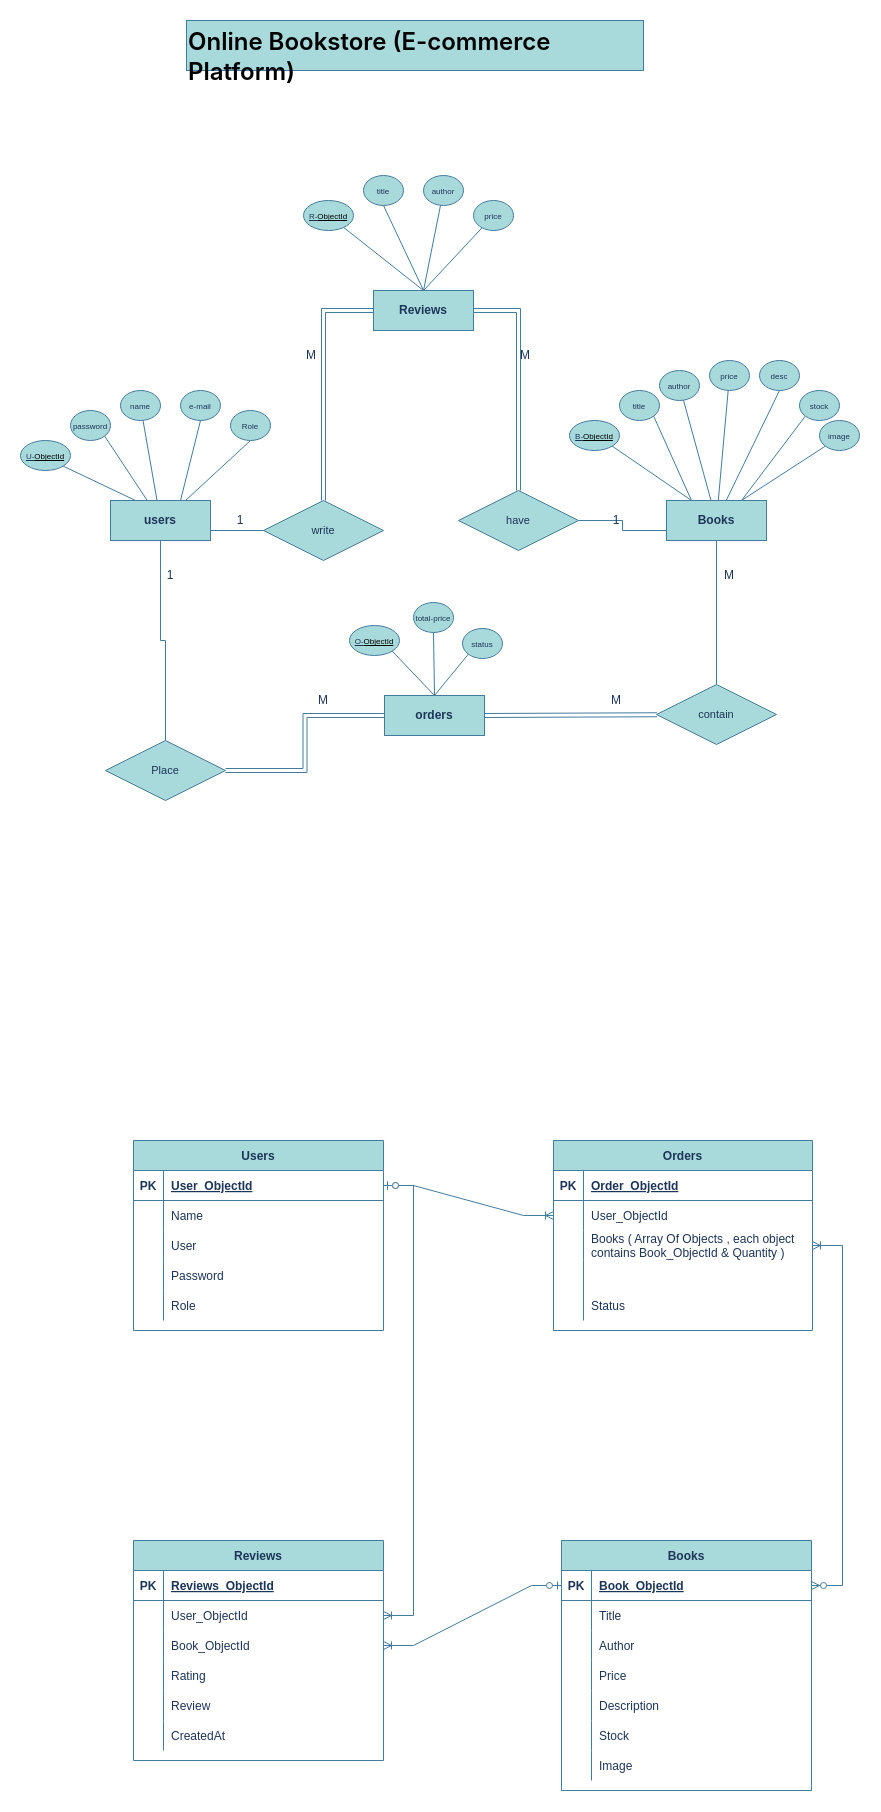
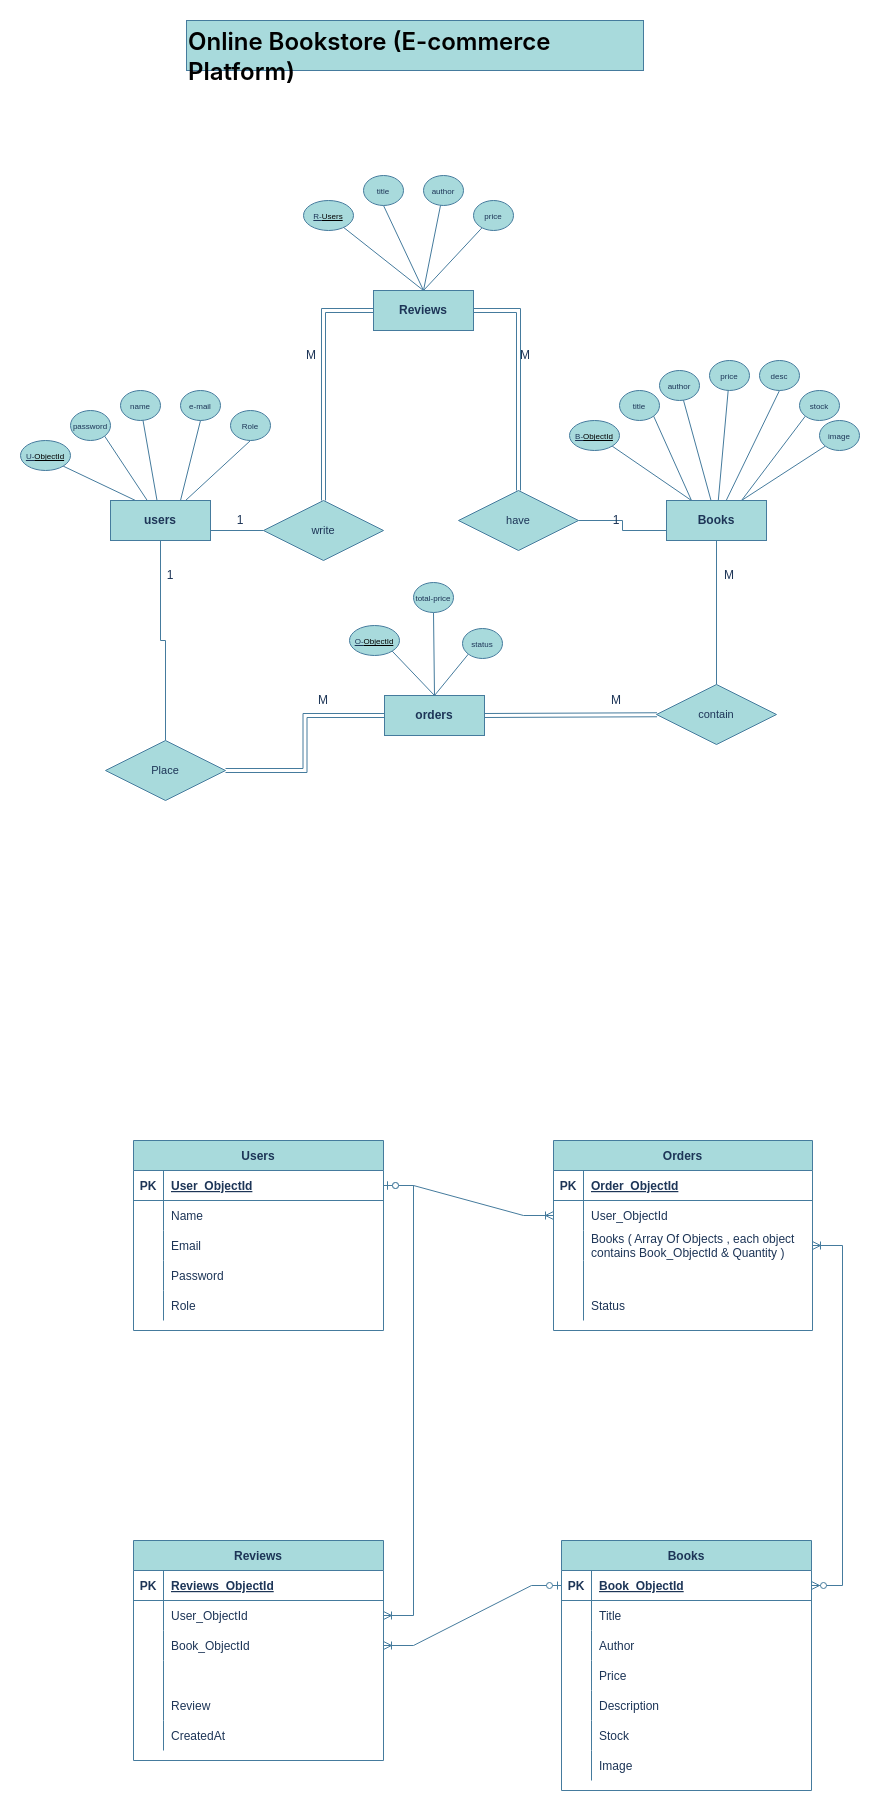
- <mxCell id="69" value="&lt;font style=&quot;font-size: 8px;&quot;&gt;&lt;u&gt;R-&lt;/u&gt;&lt;/font&gt;&lt;u style=&quot;background-color: transparent; color: light-dark(rgb(0, 0, 0), rgb(255, 255, 255)); font-size: 8px;&quot;&gt;ObjectId&lt;/u&gt;" style="ellipse;whiteSpace=wrap;html=1;align=center;labelBackgroundColor=none;fillColor=#A8DADC;strokeColor=#457B9D;fontColor=#1D3557;" parent="1" vertex="1"><mxGeometry x="303" y="200" width="50" height="30" as="geometry" /></mxCell>
+ <mxCell id="69" value="&lt;font style=&quot;font-size: 8px;&quot;&gt;&lt;u&gt;R-&lt;/u&gt;&lt;/font&gt;&lt;u style=&quot;background-color: transparent; color: light-dark(rgb(0, 0, 0), rgb(255, 255, 255)); font-size: 8px;&quot;&gt;Users&lt;/u&gt;" style="ellipse;whiteSpace=wrap;html=1;align=center;labelBackgroundColor=none;fillColor=#A8DADC;strokeColor=#457B9D;fontColor=#1D3557;" parent="1" vertex="1"><mxGeometry x="303" y="200" width="50" height="30" as="geometry" /></mxCell>
- <mxCell id="76" value="&lt;font style=&quot;font-size: 8px;&quot;&gt;total-price&lt;/font&gt;" style="ellipse;whiteSpace=wrap;html=1;align=center;strokeColor=#457B9D;verticalAlign=middle;fontFamily=Helvetica;fontSize=12;fontColor=#1D3557;fillColor=#A8DADC;labelBackgroundColor=none;" parent="1" vertex="1"><mxGeometry x="413" y="602" width="40" height="30" as="geometry" /></mxCell>
+ <mxCell id="76" value="&lt;font style=&quot;font-size: 8px;&quot;&gt;total-price&lt;/font&gt;" style="ellipse;whiteSpace=wrap;html=1;align=center;strokeColor=#457B9D;verticalAlign=middle;fontFamily=Helvetica;fontSize=12;fontColor=#1D3557;fillColor=#A8DADC;labelBackgroundColor=none;" parent="1" vertex="1"><mxGeometry x="413" y="582" width="40" height="30" as="geometry" /></mxCell>
- <mxCell id="48" value="User" style="shape=partialRectangle;overflow=hidden;connectable=0;fillColor=none;top=0;left=0;bottom=0;right=0;align=left;spacingLeft=6;labelBackgroundColor=none;strokeColor=#457B9D;fontColor=#1D3557;" parent="46" vertex="1"><mxGeometry x="30" width="220" height="30" as="geometry"><mxRectangle width="220" height="30" as="alternateBounds" /></mxGeometry></mxCell>
+ <mxCell id="48" value="Email" style="shape=partialRectangle;overflow=hidden;connectable=0;fillColor=none;top=0;left=0;bottom=0;right=0;align=left;spacingLeft=6;labelBackgroundColor=none;strokeColor=#457B9D;fontColor=#1D3557;" parent="46" vertex="1"><mxGeometry x="30" width="220" height="30" as="geometry"><mxRectangle width="220" height="30" as="alternateBounds" /></mxGeometry></mxCell>
- <mxCell id="129" value="Rating" style="shape=partialRectangle;overflow=hidden;connectable=0;fillColor=none;top=0;left=0;bottom=0;right=0;align=left;spacingLeft=6;labelBackgroundColor=none;strokeColor=#457B9D;fontColor=#1D3557;" parent="127" vertex="1"><mxGeometry x="30" width="220" height="30" as="geometry"><mxRectangle width="220" height="30" as="alternateBounds" /></mxGeometry></mxCell>
